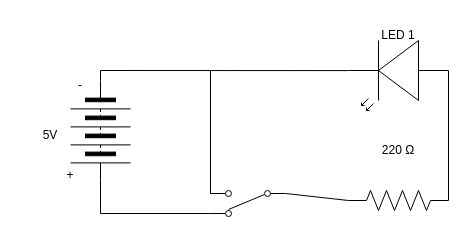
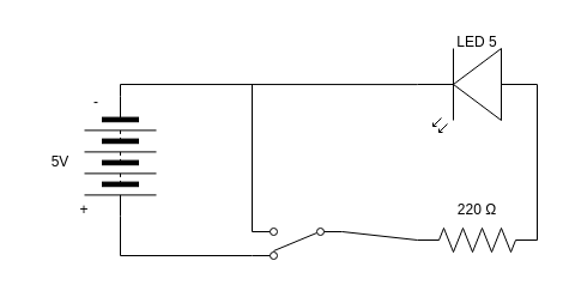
- <mxCell id="9" value="LED 1" style="text;html=1;strokeColor=none;fillColor=none;align=center;verticalAlign=middle;whiteSpace=wrap;rounded=0;" vertex="1" parent="1"><mxGeometry x="368" y="20" width="60" height="30" as="geometry" /></mxCell>
+ <mxCell id="9" value="LED 5" style="text;html=1;strokeColor=none;fillColor=none;align=center;verticalAlign=middle;whiteSpace=wrap;rounded=0;" vertex="1" parent="1"><mxGeometry x="368" y="20" width="60" height="30" as="geometry" /></mxCell>
- <mxCell id="8" value="220 Ω" style="text;html=1;strokeColor=none;fillColor=none;align=center;verticalAlign=middle;whiteSpace=wrap;rounded=0;" vertex="1" parent="1"><mxGeometry x="368" y="135" width="60" height="30" as="geometry" /></mxCell>
+ <mxCell id="8" value="220 Ω" style="text;html=1;strokeColor=none;fillColor=none;align=center;verticalAlign=middle;whiteSpace=wrap;rounded=0;" vertex="1" parent="1"><mxGeometry x="368" y="160" width="60" height="30" as="geometry" /></mxCell>
